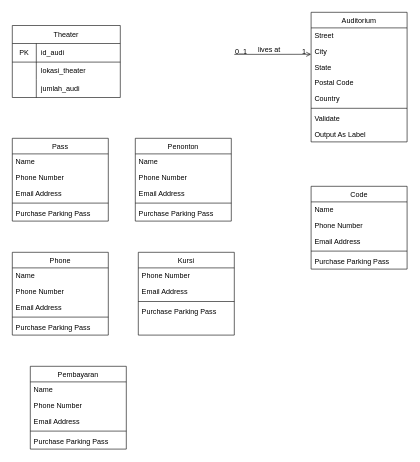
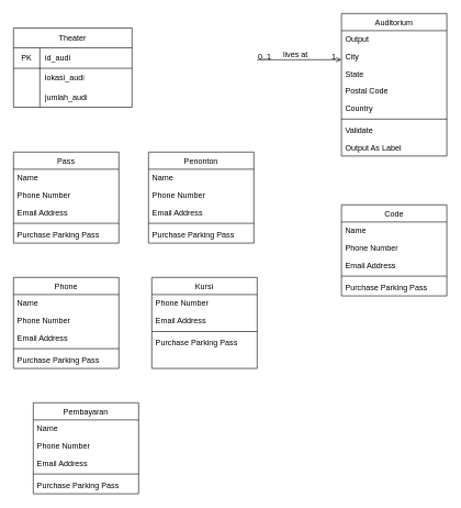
- <mxCell id="3" value="Street" style="text;align=left;verticalAlign=top;spacingLeft=4;spacingRight=4;overflow=hidden;rotatable=0;points=[[0,0.5],[1,0.5]];portConstraint=eastwest;" parent="2" vertex="1"><mxGeometry y="26" width="160" height="26" as="geometry" /></mxCell>
+ <mxCell id="3" value="Output" style="text;align=left;verticalAlign=top;spacingLeft=4;spacingRight=4;overflow=hidden;rotatable=0;points=[[0,0.5],[1,0.5]];portConstraint=eastwest;" parent="2" vertex="1"><mxGeometry y="26" width="160" height="26" as="geometry" /></mxCell>
- <mxCell id="57" value="lokasi_theater" style="shape=partialRectangle;html=1;whiteSpace=wrap;connectable=0;fillColor=none;top=0;left=0;bottom=0;right=0;align=left;spacingLeft=6;overflow=hidden;strokeColor=inherit;fontSize=12;" vertex="1" parent="55"><mxGeometry x="40" width="140" height="30" as="geometry"><mxRectangle width="140" height="30" as="alternateBounds" /></mxGeometry></mxCell>
+ <mxCell id="57" value="lokasi_audi" style="shape=partialRectangle;html=1;whiteSpace=wrap;connectable=0;fillColor=none;top=0;left=0;bottom=0;right=0;align=left;spacingLeft=6;overflow=hidden;strokeColor=inherit;fontSize=12;" vertex="1" parent="55"><mxGeometry x="40" width="140" height="30" as="geometry"><mxRectangle width="140" height="30" as="alternateBounds" /></mxGeometry></mxCell>
